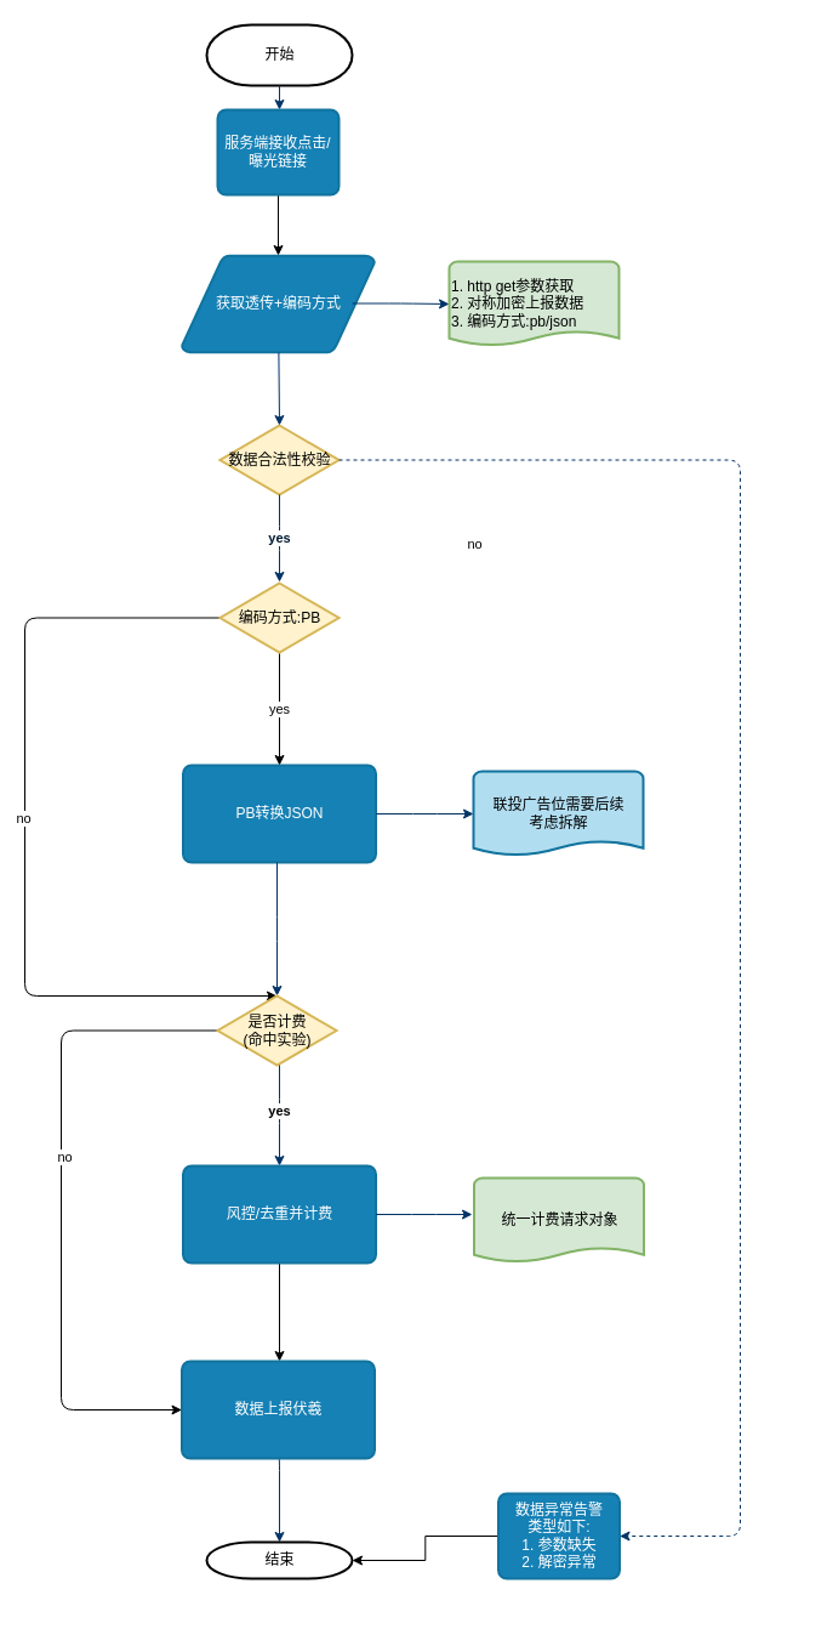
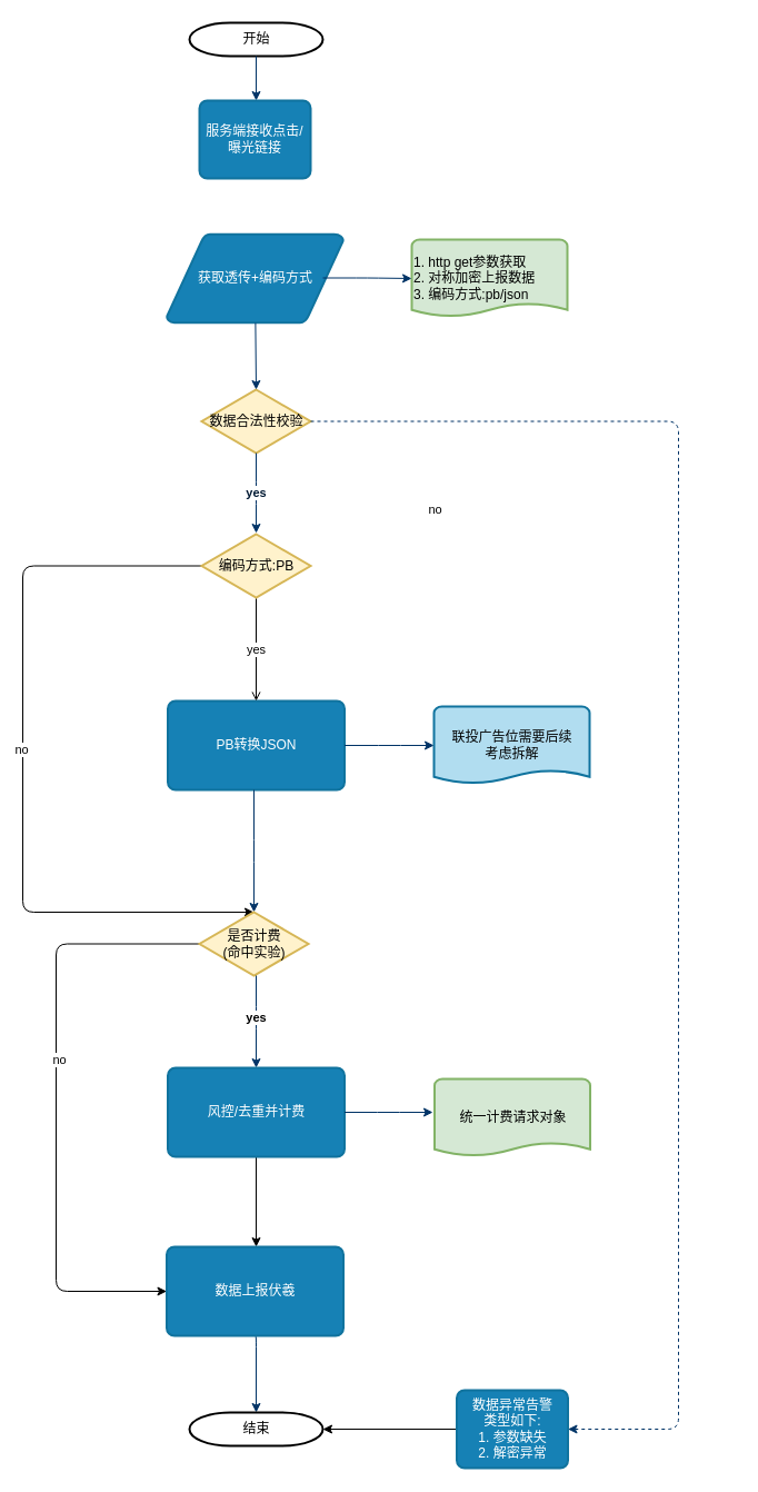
- <mxCell id="2" value="开始" style="shape=mxgraph.flowchart.terminator;strokeWidth=2;gradientColor=none;gradientDirection=north;fontStyle=0;html=1;" parent="1" vertex="1"><mxGeometry x="170" y="20" width="120" height="50" as="geometry" /></mxCell>
+ <mxCell id="2" value="开始" style="shape=mxgraph.flowchart.terminator;strokeWidth=2;gradientColor=none;gradientDirection=north;fontStyle=0;html=1;" parent="1" vertex="1"><mxGeometry x="170" y="20" width="120" height="30" as="geometry" /></mxCell>
- <mxCell id="19" value="" style="edgeStyle=orthogonalEdgeStyle;rounded=0;orthogonalLoop=1;jettySize=auto;html=1;exitX=0.5;exitY=1;exitDx=0;exitDy=0;" parent="1" source="20" target="4" edge="1"><mxGeometry relative="1" as="geometry"><mxPoint x="230" y="185" as="sourcePoint" /></mxGeometry></mxCell>
- <mxCell id="28" value="yes" style="edgeStyle=orthogonalEdgeStyle;rounded=0;orthogonalLoop=1;jettySize=auto;html=1;" edge="1" parent="1" source="31" target="3"><mxGeometry relative="1" as="geometry" /></mxCell>
+ <mxCell id="28" value="yes" style="edgeStyle=orthogonalEdgeStyle;rounded=0;orthogonalLoop=1;jettySize=auto;html=1;endArrow=open;" edge="1" parent="1" source="31" target="3"><mxGeometry relative="1" as="geometry" /></mxCell>
- <mxCell id="27" value="数据异常告警&lt;br&gt;类型如下:&lt;br&gt;1. 参数缺失&lt;br&gt;2. 解密异常" style="rounded=1;whiteSpace=wrap;html=1;absoluteArcSize=1;arcSize=14;strokeWidth=2;fillColor=#1681B5;fontColor=#FFFFFF;strokeColor=#10739E;" vertex="1" parent="1"><mxGeometry x="410.5" y="1230" width="100" height="70" as="geometry" /></mxCell>
+ <mxCell id="27" value="数据异常告警&lt;br&gt;类型如下:&lt;br&gt;1. 参数缺失&lt;br&gt;2. 解密异常" style="rounded=1;whiteSpace=wrap;html=1;absoluteArcSize=1;arcSize=14;strokeWidth=2;fillColor=#1681B5;fontColor=#FFFFFF;strokeColor=#10739E;" vertex="1" parent="1"><mxGeometry x="410.5" y="1250" width="100" height="70" as="geometry" /></mxCell>
